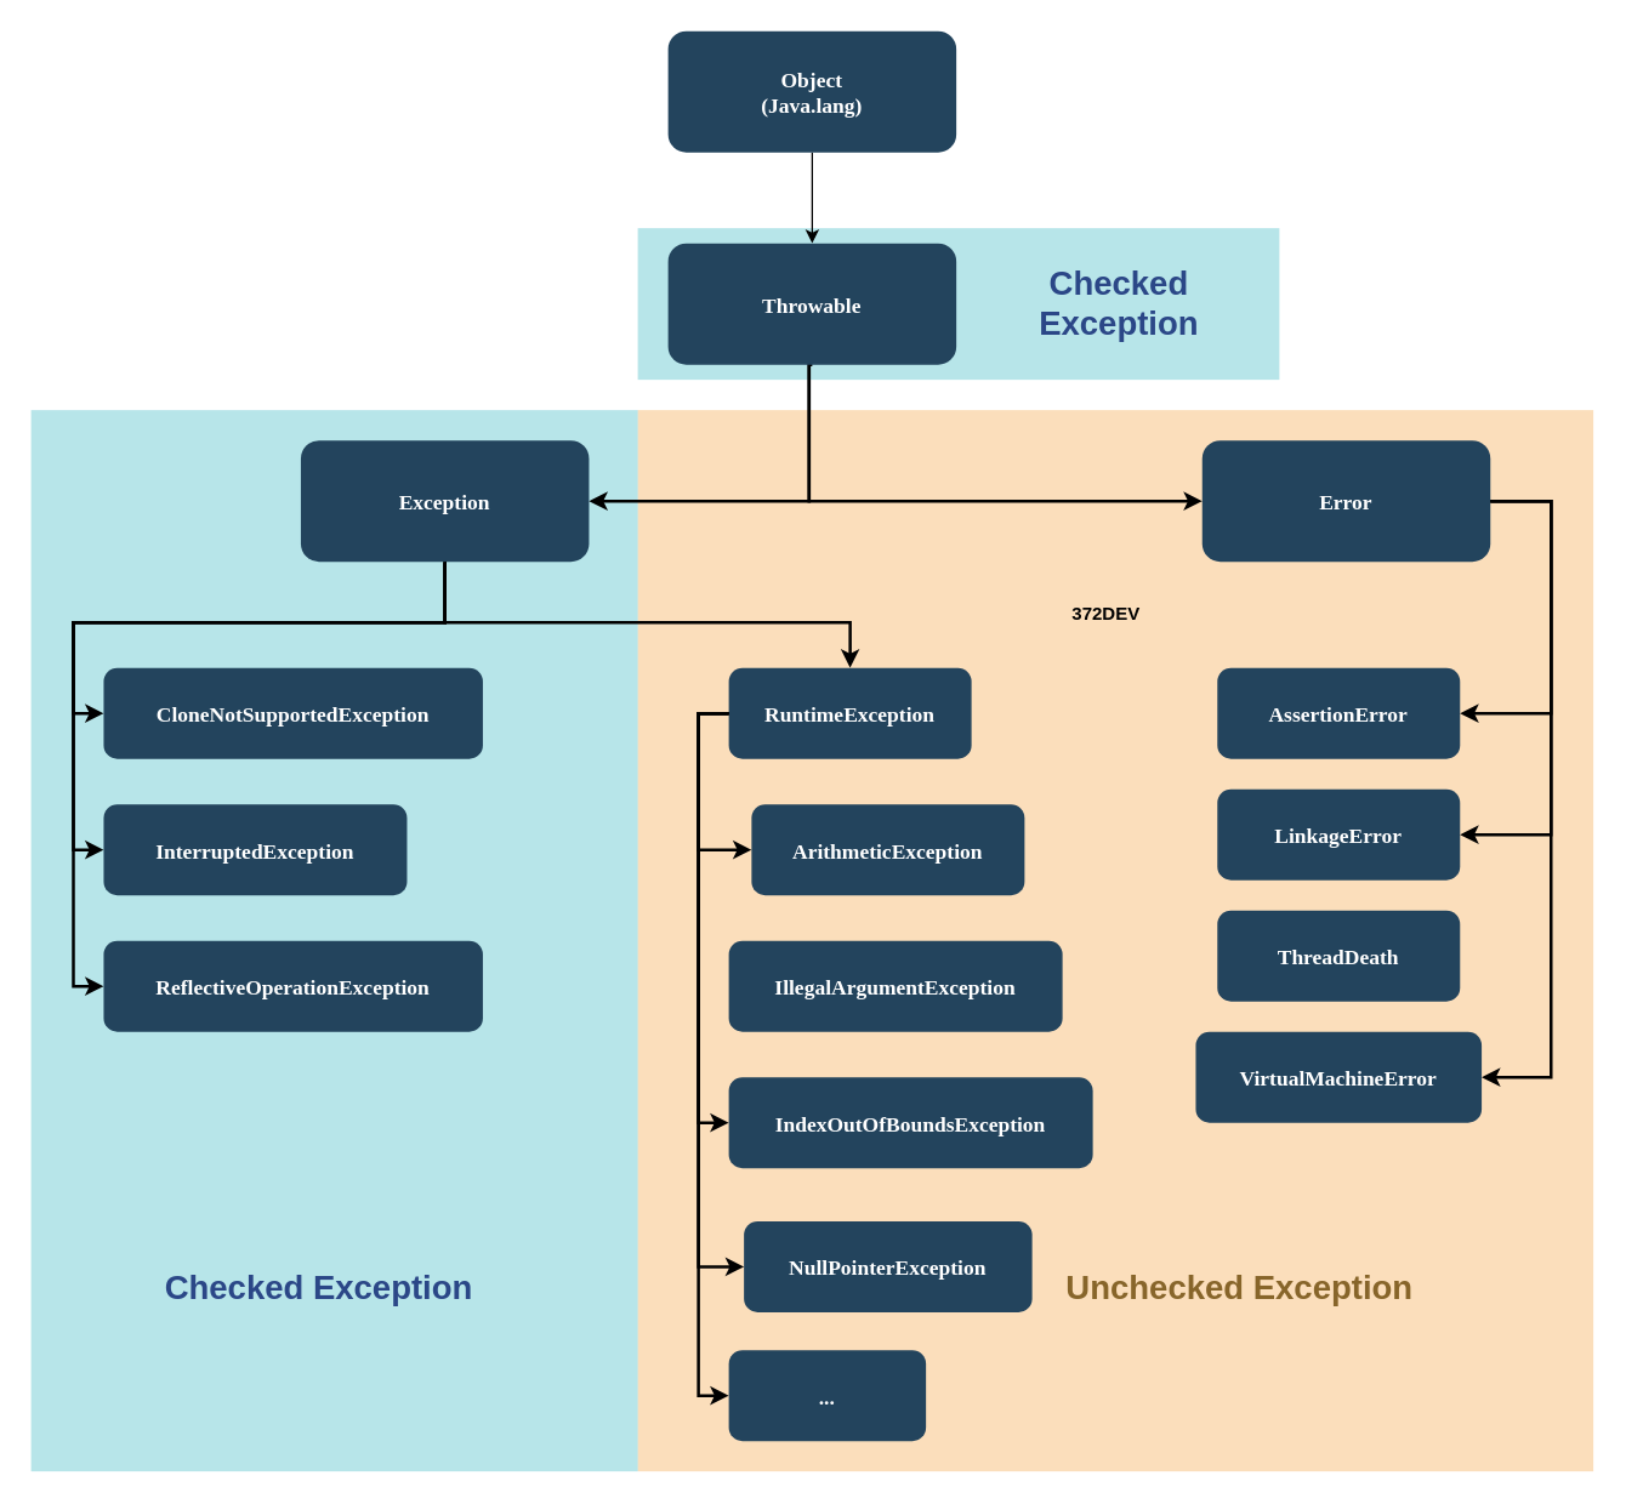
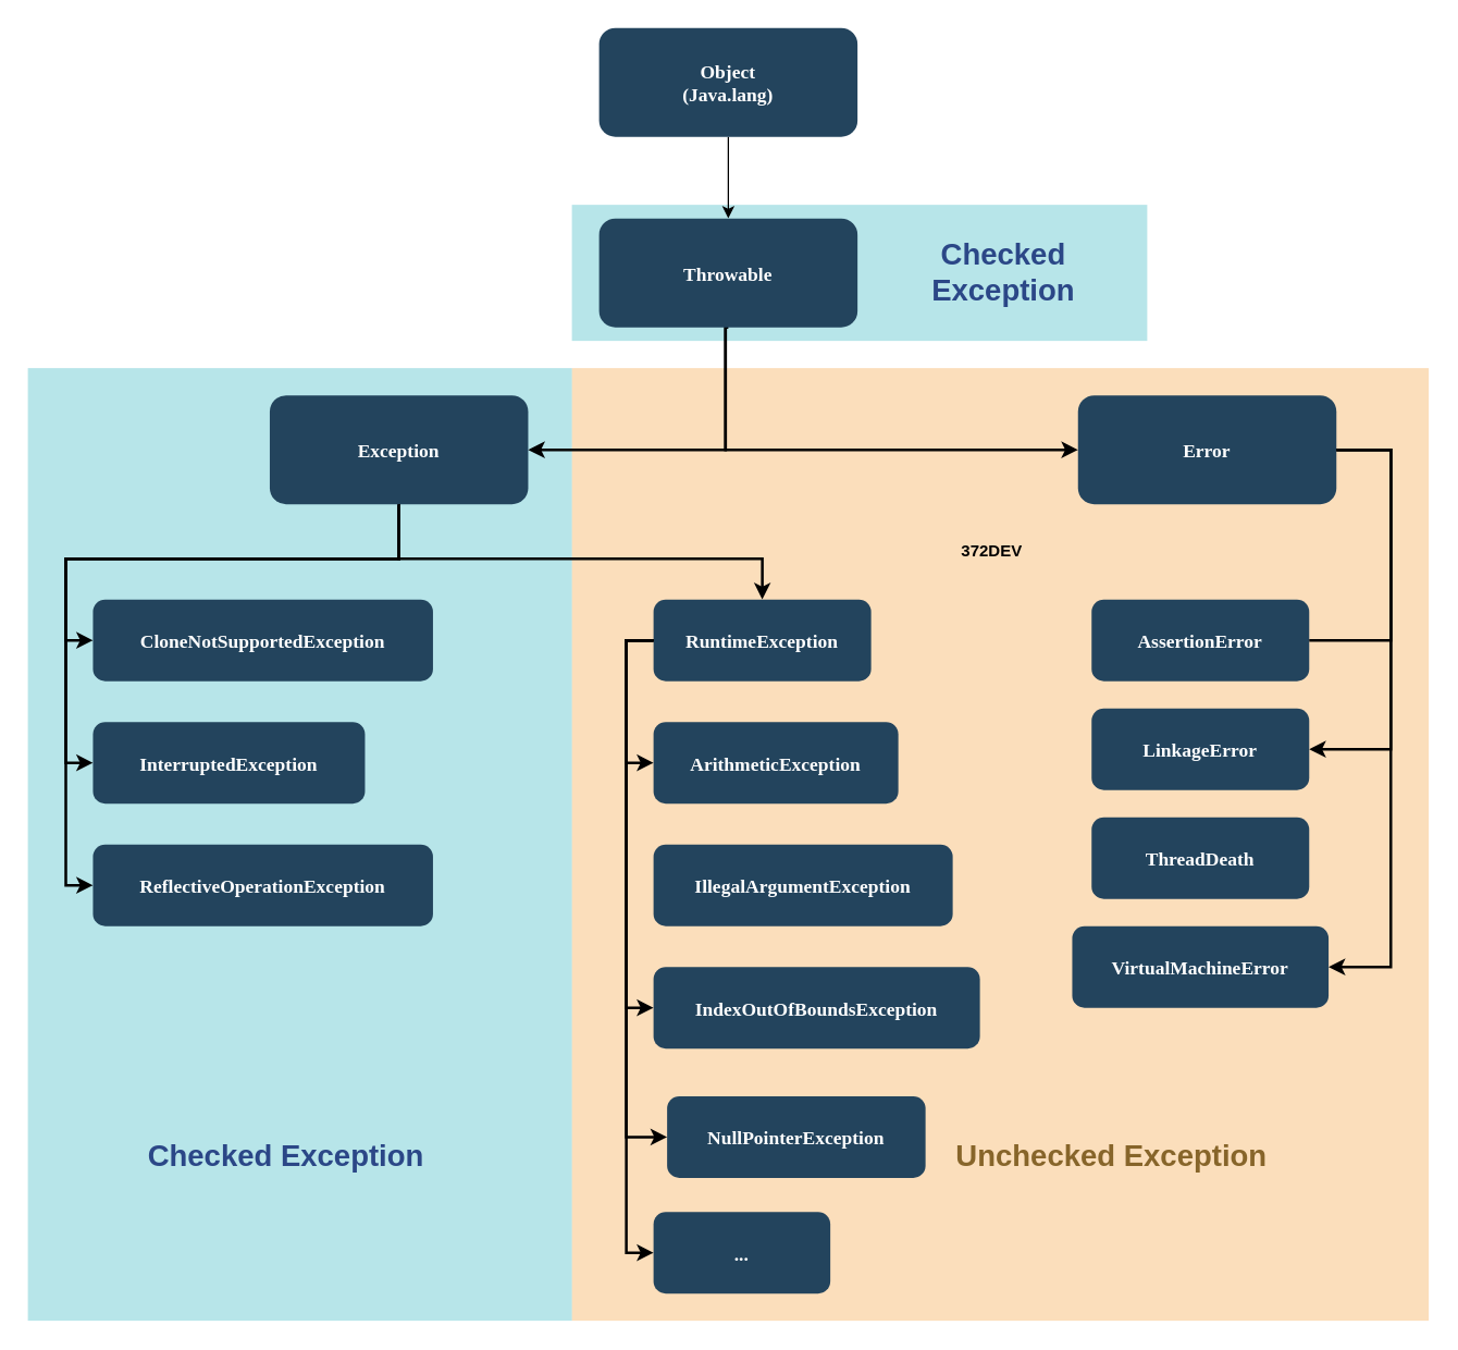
- <mxCell id="28" value="" style="edgeStyle=elbowEdgeStyle;elbow=vertical;strokeWidth=2;rounded=0;entryX=1;entryY=0.5;entryDx=0;entryDy=0;" parent="1" source="7" target="22" edge="1"><mxGeometry x="-337.89" y="135.5" width="100" height="100" as="geometry"><mxPoint x="-767.89" y="235.5" as="sourcePoint" /><mxPoint x="-667.89" y="135.5" as="targetPoint" /><Array as="points"><mxPoint x="1022.11" y="400" /></Array></mxGeometry></mxCell>
+ <mxCell id="28" value="" style="edgeStyle=elbowEdgeStyle;elbow=vertical;strokeWidth=2;rounded=0;entryX=1;entryY=0.5;entryDx=0;entryDy=0;endArrow=none;" parent="1" source="7" target="22" edge="1"><mxGeometry x="-337.89" y="135.5" width="100" height="100" as="geometry"><mxPoint x="-767.89" y="235.5" as="sourcePoint" /><mxPoint x="-667.89" y="135.5" as="targetPoint" /><Array as="points"><mxPoint x="1022.11" y="400" /></Array></mxGeometry></mxCell>
- <mxCell id="16" value="ArithmeticException" style="rounded=1;fillColor=#23445D;gradientColor=none;strokeColor=none;fontColor=#FFFFFF;fontStyle=1;fontFamily=Tahoma;fontSize=14" parent="1" vertex="1"><mxGeometry x="495" y="530" width="180" height="60" as="geometry" /></mxCell>
+ <mxCell id="16" value="ArithmeticException" style="rounded=1;fillColor=#23445D;gradientColor=none;strokeColor=none;fontColor=#FFFFFF;fontStyle=1;fontFamily=Tahoma;fontSize=14" parent="1" vertex="1"><mxGeometry x="480" y="530" width="180" height="60" as="geometry" /></mxCell>
